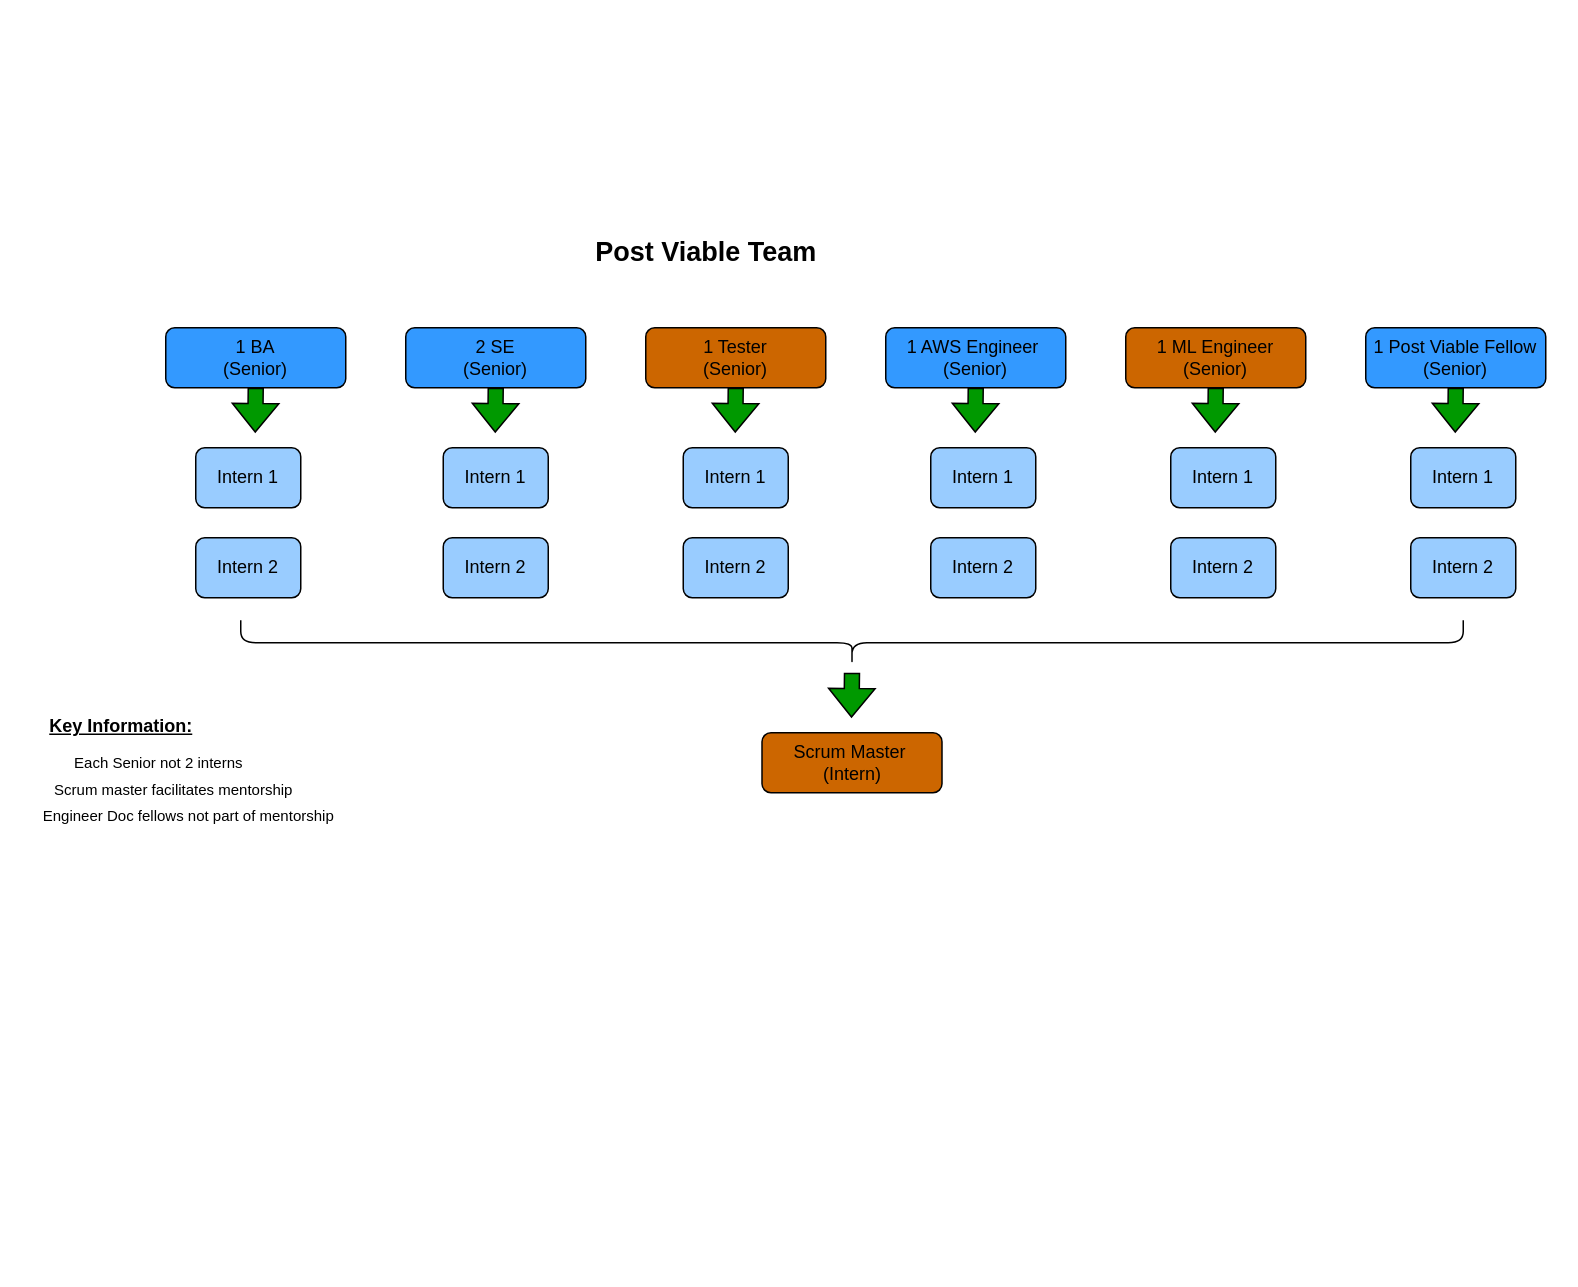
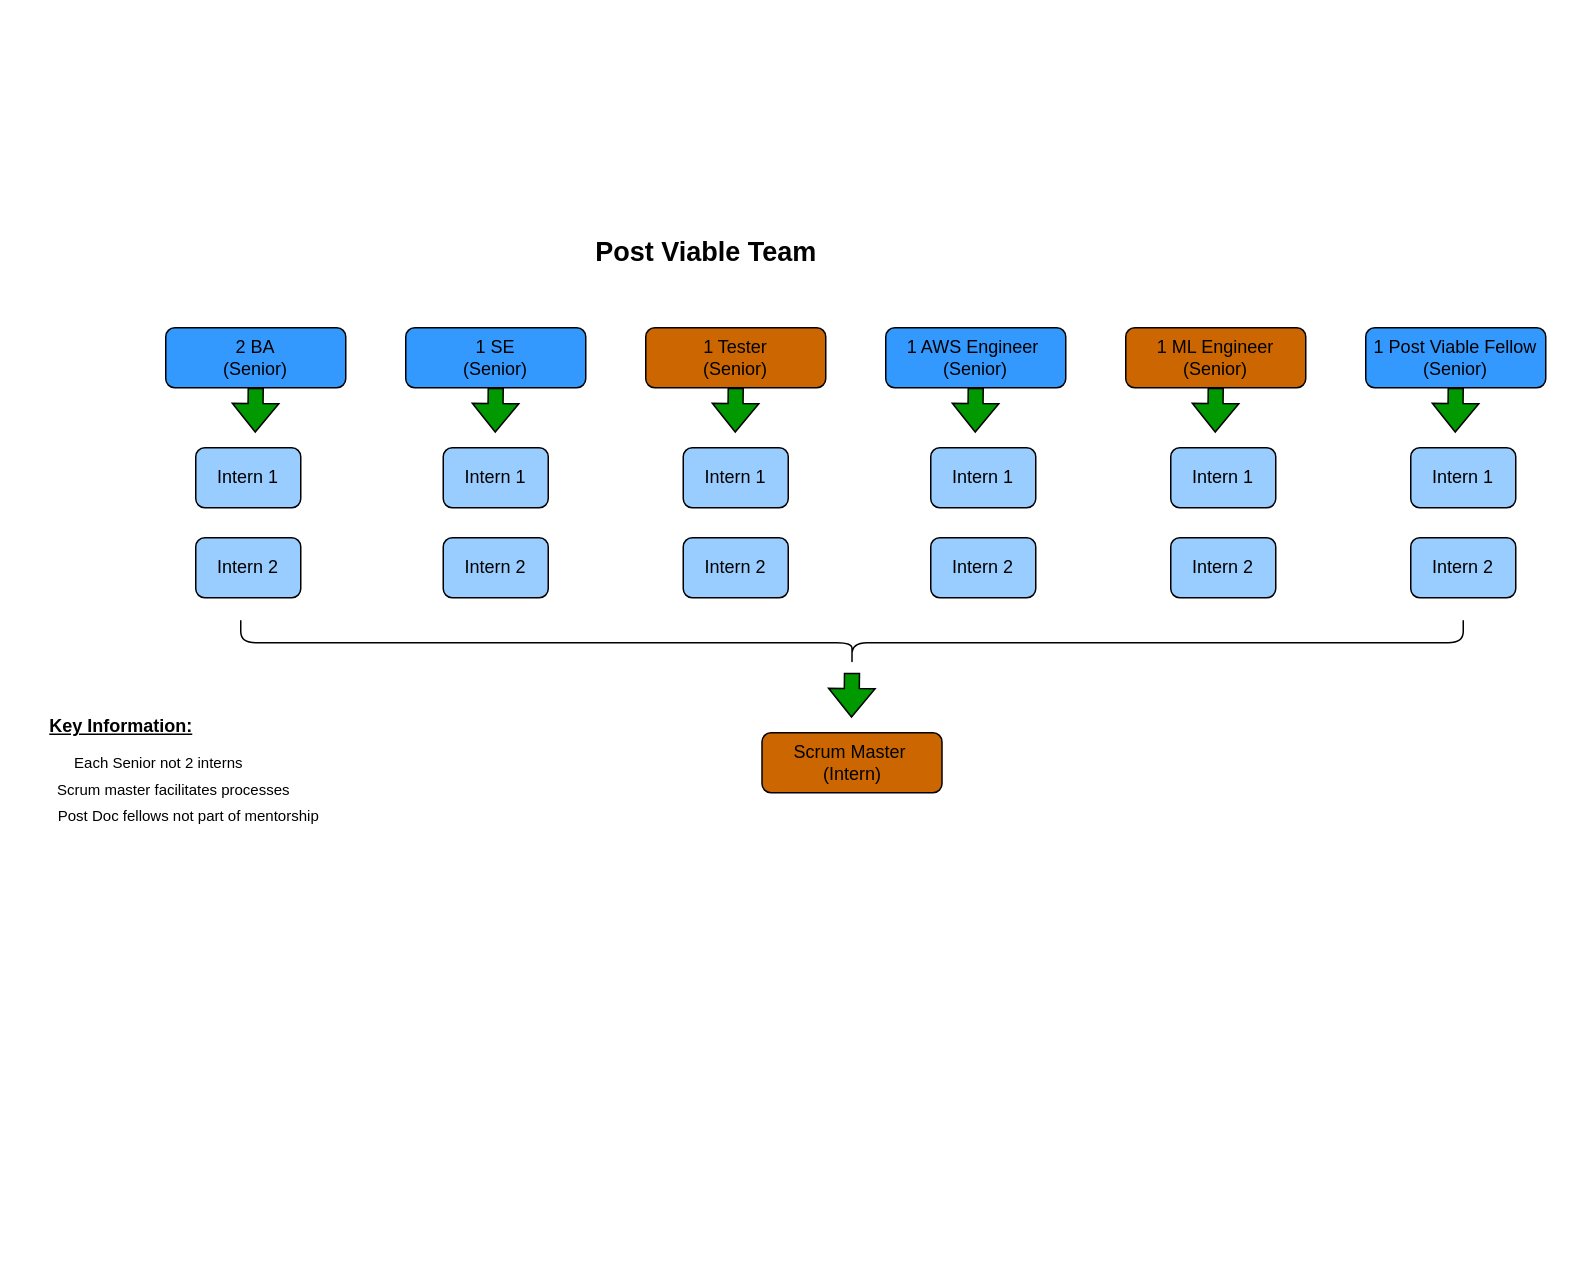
- <mxCell id="2" value="1 BA&lt;div&gt;(Senior)&lt;/div&gt;" style="rounded=1;whiteSpace=wrap;html=1;fillColor=#3399FF;" vertex="1" parent="1"><mxGeometry x="110" y="218" width="120" height="40" as="geometry" /></mxCell>
+ <mxCell id="2" value="2 BA&lt;div&gt;(Senior)&lt;/div&gt;" style="rounded=1;whiteSpace=wrap;html=1;fillColor=#3399FF;" vertex="1" parent="1"><mxGeometry x="110" y="218" width="120" height="40" as="geometry" /></mxCell>
- <mxCell id="3" value="2 SE&lt;div&gt;(Senior)&lt;/div&gt;" style="rounded=1;whiteSpace=wrap;html=1;fillColor=#3399FF;" vertex="1" parent="1"><mxGeometry x="270" y="218" width="120" height="40" as="geometry" /></mxCell>
+ <mxCell id="3" value="1 SE&lt;div&gt;(Senior)&lt;/div&gt;" style="rounded=1;whiteSpace=wrap;html=1;fillColor=#3399FF;" vertex="1" parent="1"><mxGeometry x="270" y="218" width="120" height="40" as="geometry" /></mxCell>
- <mxCell id="31" value="&lt;font style=&quot;font-size: 10px;&quot;&gt;Scrum master facilitates mentorship&lt;/font&gt;" style="text;html=1;align=center;verticalAlign=middle;resizable=0;points=[];autosize=1;strokeColor=none;fillColor=none;" vertex="1" parent="1"><mxGeometry x="25" y="511" width="180" height="30" as="geometry" /></mxCell>
+ <mxCell id="31" value="&lt;font style=&quot;font-size: 10px;&quot;&gt;Scrum master facilitates processes&lt;/font&gt;" style="text;html=1;align=center;verticalAlign=middle;resizable=0;points=[];autosize=1;strokeColor=none;fillColor=none;" vertex="1" parent="1"><mxGeometry x="25" y="511" width="180" height="30" as="geometry" /></mxCell>
- <mxCell id="32" value="&lt;font style=&quot;font-size: 10px;&quot;&gt;Engineer Doc fellows not part of mentorship&lt;/font&gt;" style="text;html=1;align=center;verticalAlign=middle;resizable=0;points=[];autosize=1;strokeColor=none;fillColor=none;" vertex="1" parent="1"><mxGeometry x="25" y="528" width="200" height="30" as="geometry" /></mxCell>
+ <mxCell id="32" value="&lt;font style=&quot;font-size: 10px;&quot;&gt;Post Doc fellows not part of mentorship&lt;/font&gt;" style="text;html=1;align=center;verticalAlign=middle;resizable=0;points=[];autosize=1;strokeColor=none;fillColor=none;" vertex="1" parent="1"><mxGeometry x="25" y="528" width="200" height="30" as="geometry" /></mxCell>
